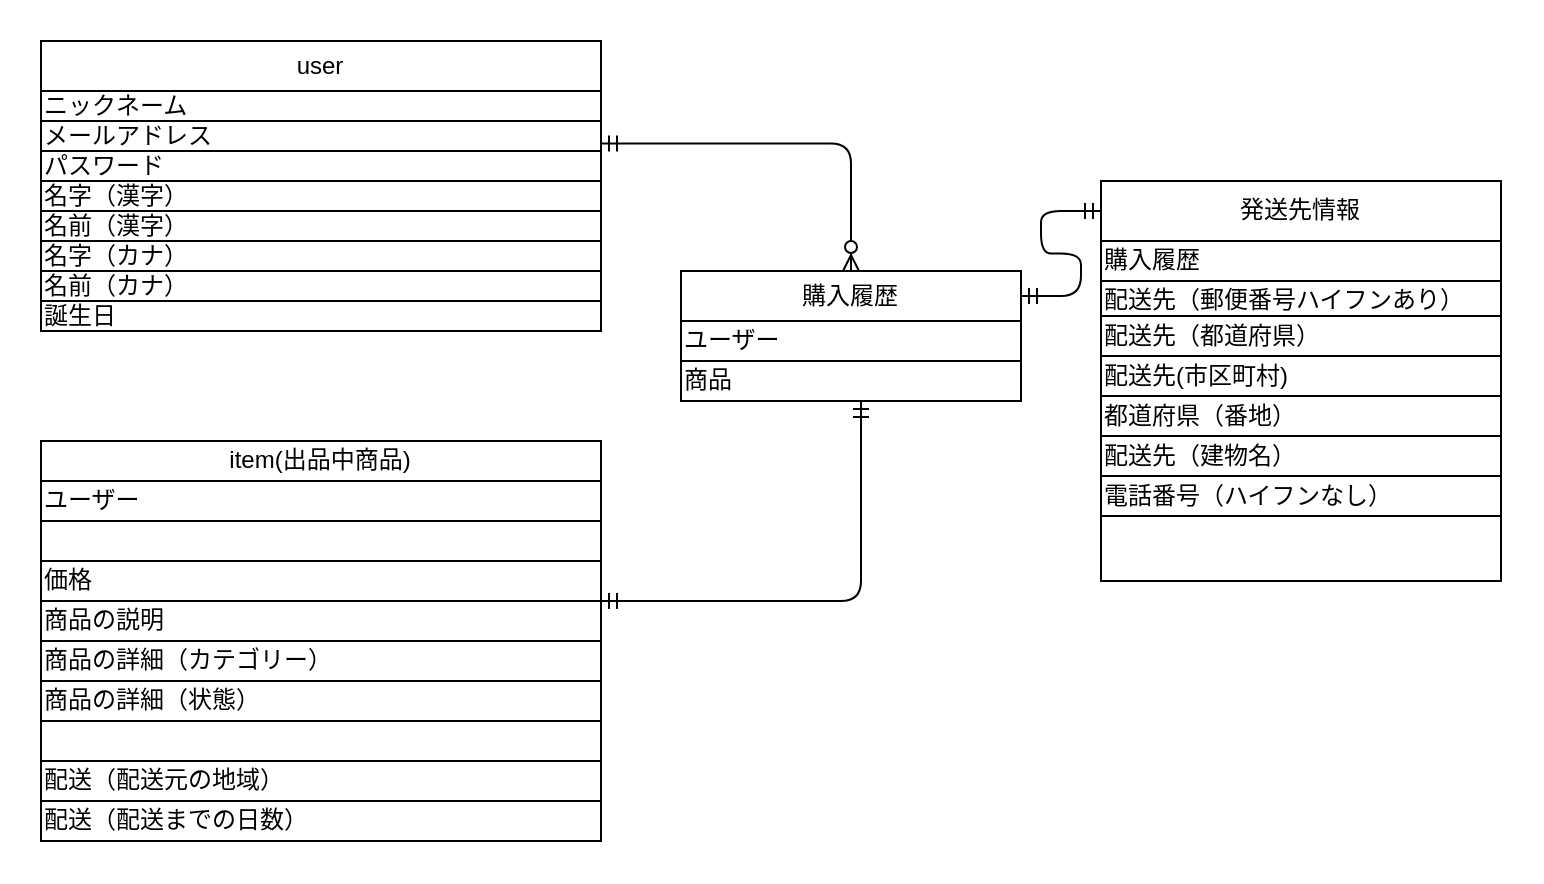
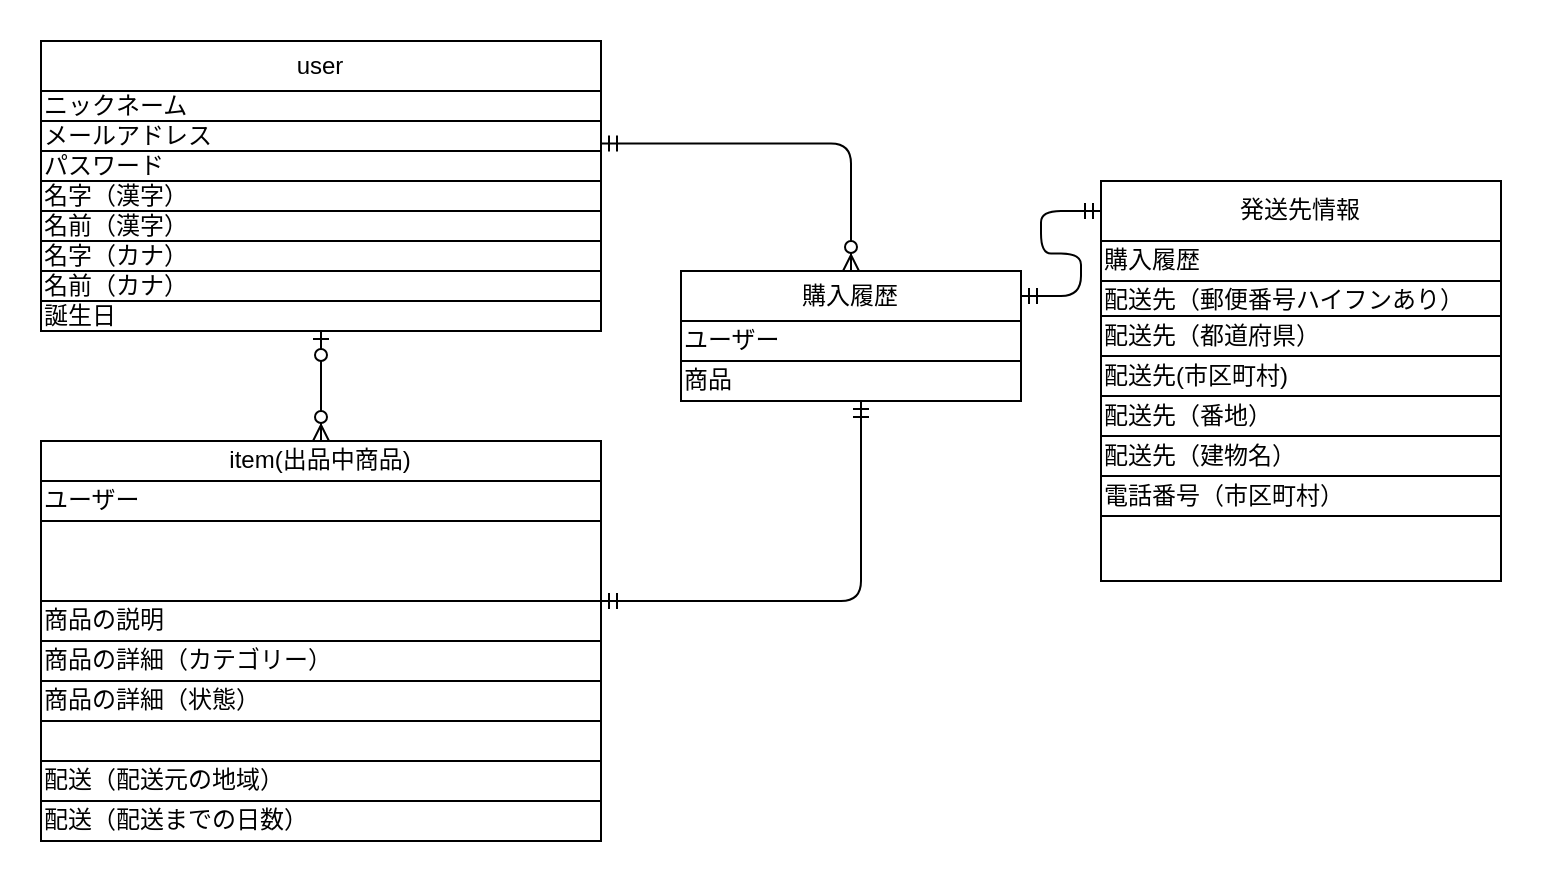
+ <mxCell id="24" value="" style="fontSize=12;html=1;endArrow=ERzeroToMany;startArrow=ERzeroToOne;entryX=0.5;entryY=0;entryDx=0;entryDy=0;exitX=0.5;exitY=1;exitDx=0;exitDy=0;" edge="1" parent="1" source="14" target="16"><mxGeometry width="100" height="100" relative="1" as="geometry"><mxPoint x="310" y="150" as="sourcePoint" /><mxPoint x="130" y="190" as="targetPoint" /></mxGeometry></mxCell>
- <mxCell id="36" value="都道府県（番地）" style="rounded=0;whiteSpace=wrap;html=1;align=left;" vertex="1" parent="1"><mxGeometry x="550" y="197.5" width="200" height="20" as="geometry" /></mxCell>
+ <mxCell id="36" value="配送先（番地）" style="rounded=0;whiteSpace=wrap;html=1;align=left;" vertex="1" parent="1"><mxGeometry x="550" y="197.5" width="200" height="20" as="geometry" /></mxCell>
- <mxCell id="38" value="電話番号（ハイフンなし）" style="rounded=0;whiteSpace=wrap;html=1;align=left;" vertex="1" parent="1"><mxGeometry x="550" y="237.5" width="200" height="20" as="geometry" /></mxCell>
+ <mxCell id="38" value="電話番号（市区町村）" style="rounded=0;whiteSpace=wrap;html=1;align=left;" vertex="1" parent="1"><mxGeometry x="550" y="237.5" width="200" height="20" as="geometry" /></mxCell>
- <mxCell id="18" value="価格" style="rounded=0;whiteSpace=wrap;html=1;align=left;" vertex="1" parent="1"><mxGeometry y="280" width="280" height="20" as="geometry" x="20" /></mxCell>
